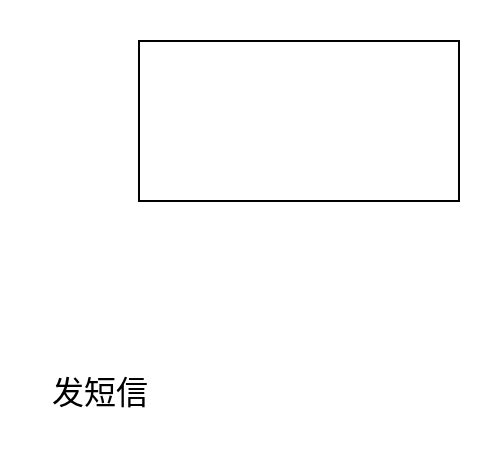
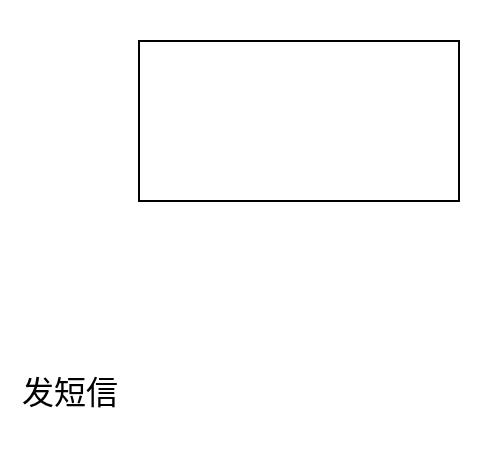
- <mxCell id="2" value="发短信" style="text;strokeColor=none;fillColor=none;html=1;align=center;verticalAlign=middle;whiteSpace=wrap;rounded=0;fontSize=16;" vertex="1" parent="1"><mxGeometry x="20" y="181" width="60" height="30" as="geometry" /></mxCell>
+ <mxCell id="2" value="发短信" style="text;strokeColor=none;fillColor=none;html=1;align=center;verticalAlign=middle;whiteSpace=wrap;rounded=0;fontSize=16;" vertex="1" parent="1"><mxGeometry x="5" y="181" width="60" height="30" as="geometry" /></mxCell>
